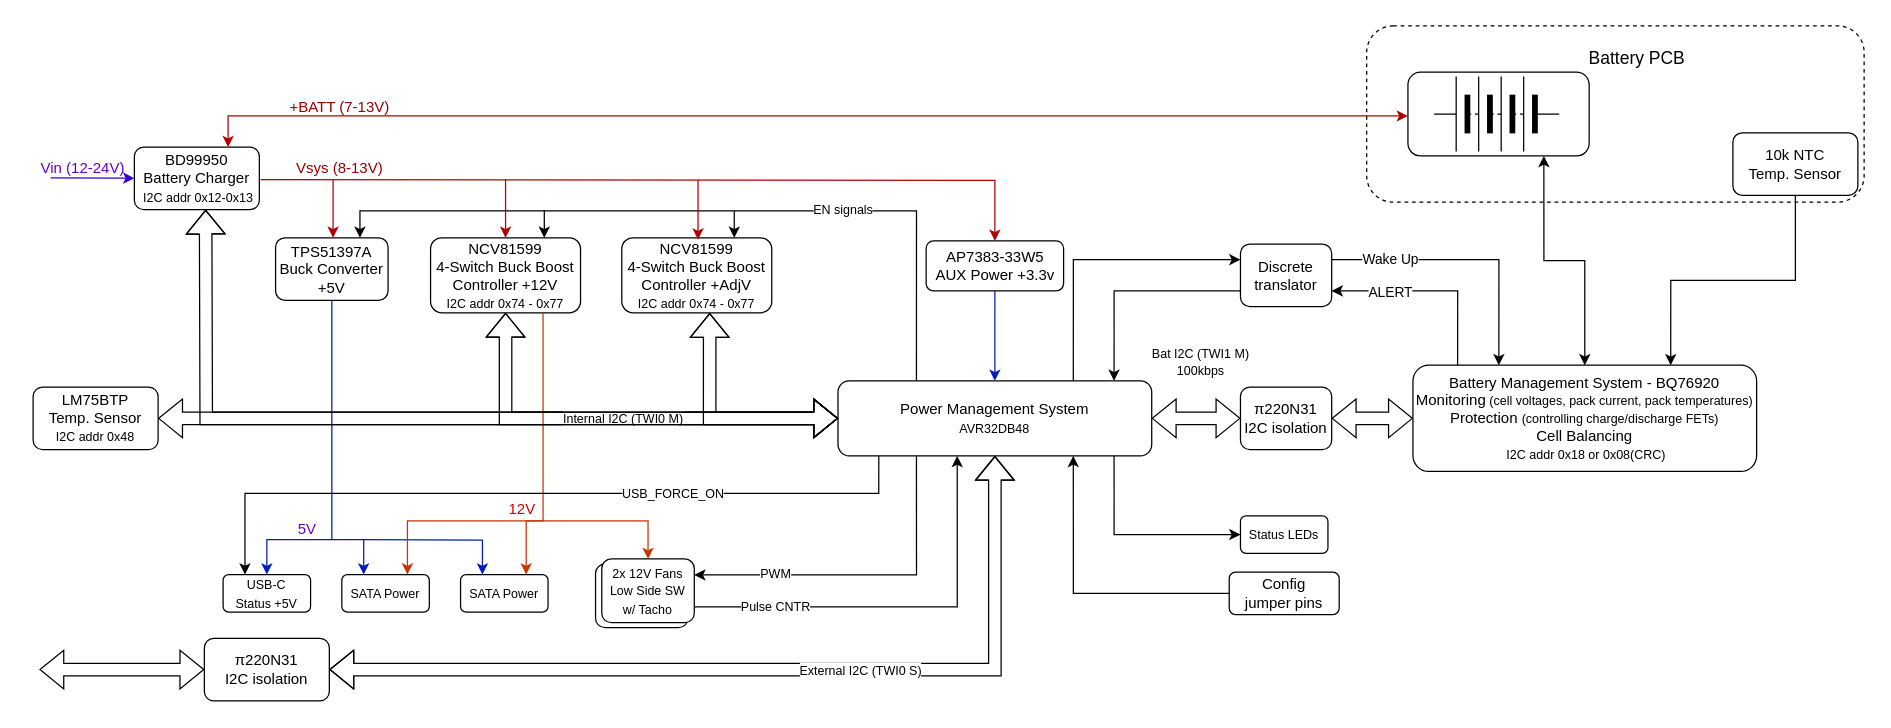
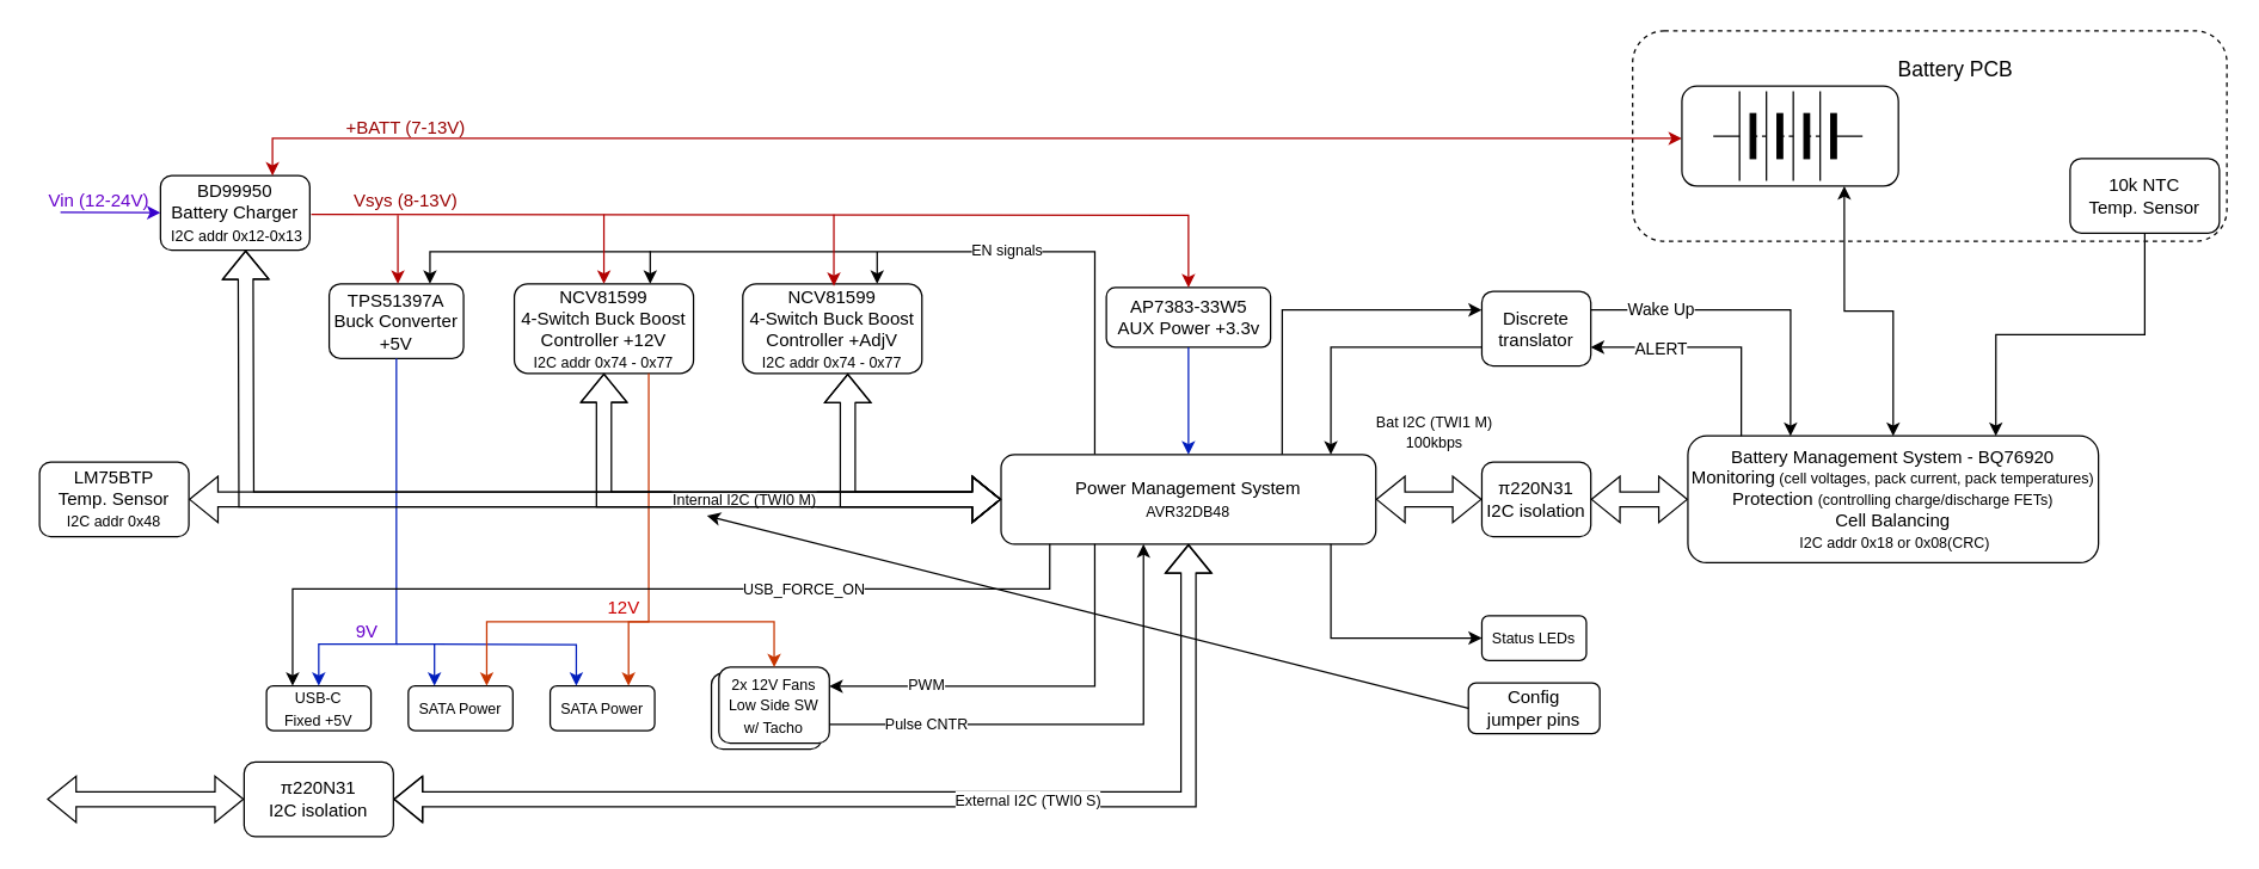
- <mxCell id="38" value="5V" style="text;strokeColor=none;align=center;fillColor=none;html=1;verticalAlign=middle;whiteSpace=wrap;rounded=0;fontColor=#6600CC;" parent="1" vertex="1"><mxGeometry x="232" y="417" width="27" height="11" as="geometry" /></mxCell>
+ <mxCell id="38" value="9V" style="text;strokeColor=none;align=center;fillColor=none;html=1;verticalAlign=middle;whiteSpace=wrap;rounded=0;fontColor=#6600CC;" parent="1" vertex="1"><mxGeometry x="232" y="417" width="27" height="11" as="geometry" /></mxCell>
- <mxCell id="17" value="&lt;font style=&quot;font-size: 10px;&quot;&gt;USB-C&lt;br&gt;Status +5V&lt;br&gt;&lt;/font&gt;" style="rounded=1;whiteSpace=wrap;html=1;" parent="1" vertex="1"><mxGeometry x="178" y="459" width="70" height="30" as="geometry" /></mxCell>
+ <mxCell id="17" value="&lt;font style=&quot;font-size: 10px;&quot;&gt;USB-C&lt;br&gt;Fixed +5V&lt;br&gt;&lt;/font&gt;" style="rounded=1;whiteSpace=wrap;html=1;" parent="1" vertex="1"><mxGeometry x="178" y="459" width="70" height="30" as="geometry" /></mxCell>
- <mxCell id="56" value="" style="endArrow=classic;html=1;rounded=0;exitX=0;exitY=0.5;exitDx=0;exitDy=0;entryX=0.75;entryY=1;entryDx=0;entryDy=0;entryPerimeter=0;edgeStyle=orthogonalEdgeStyle;" parent="1" source="55" target="4" edge="1"><mxGeometry width="50" height="50" relative="1" as="geometry"><mxPoint x="938" y="374" as="sourcePoint" /><mxPoint x="988" y="324" as="targetPoint" /></mxGeometry></mxCell>
+ <mxCell id="56" value="" style="endArrow=classic;html=1;rounded=0;exitX=0;exitY=0.5;exitDx=0;exitDy=0;edgeStyle=orthogonalEdgeStyle;" parent="1" source="55" target="43" edge="1"><mxGeometry width="50" height="50" relative="1" as="geometry"><mxPoint x="938" y="374" as="sourcePoint" /><mxPoint x="988" y="324" as="targetPoint" /></mxGeometry></mxCell>
